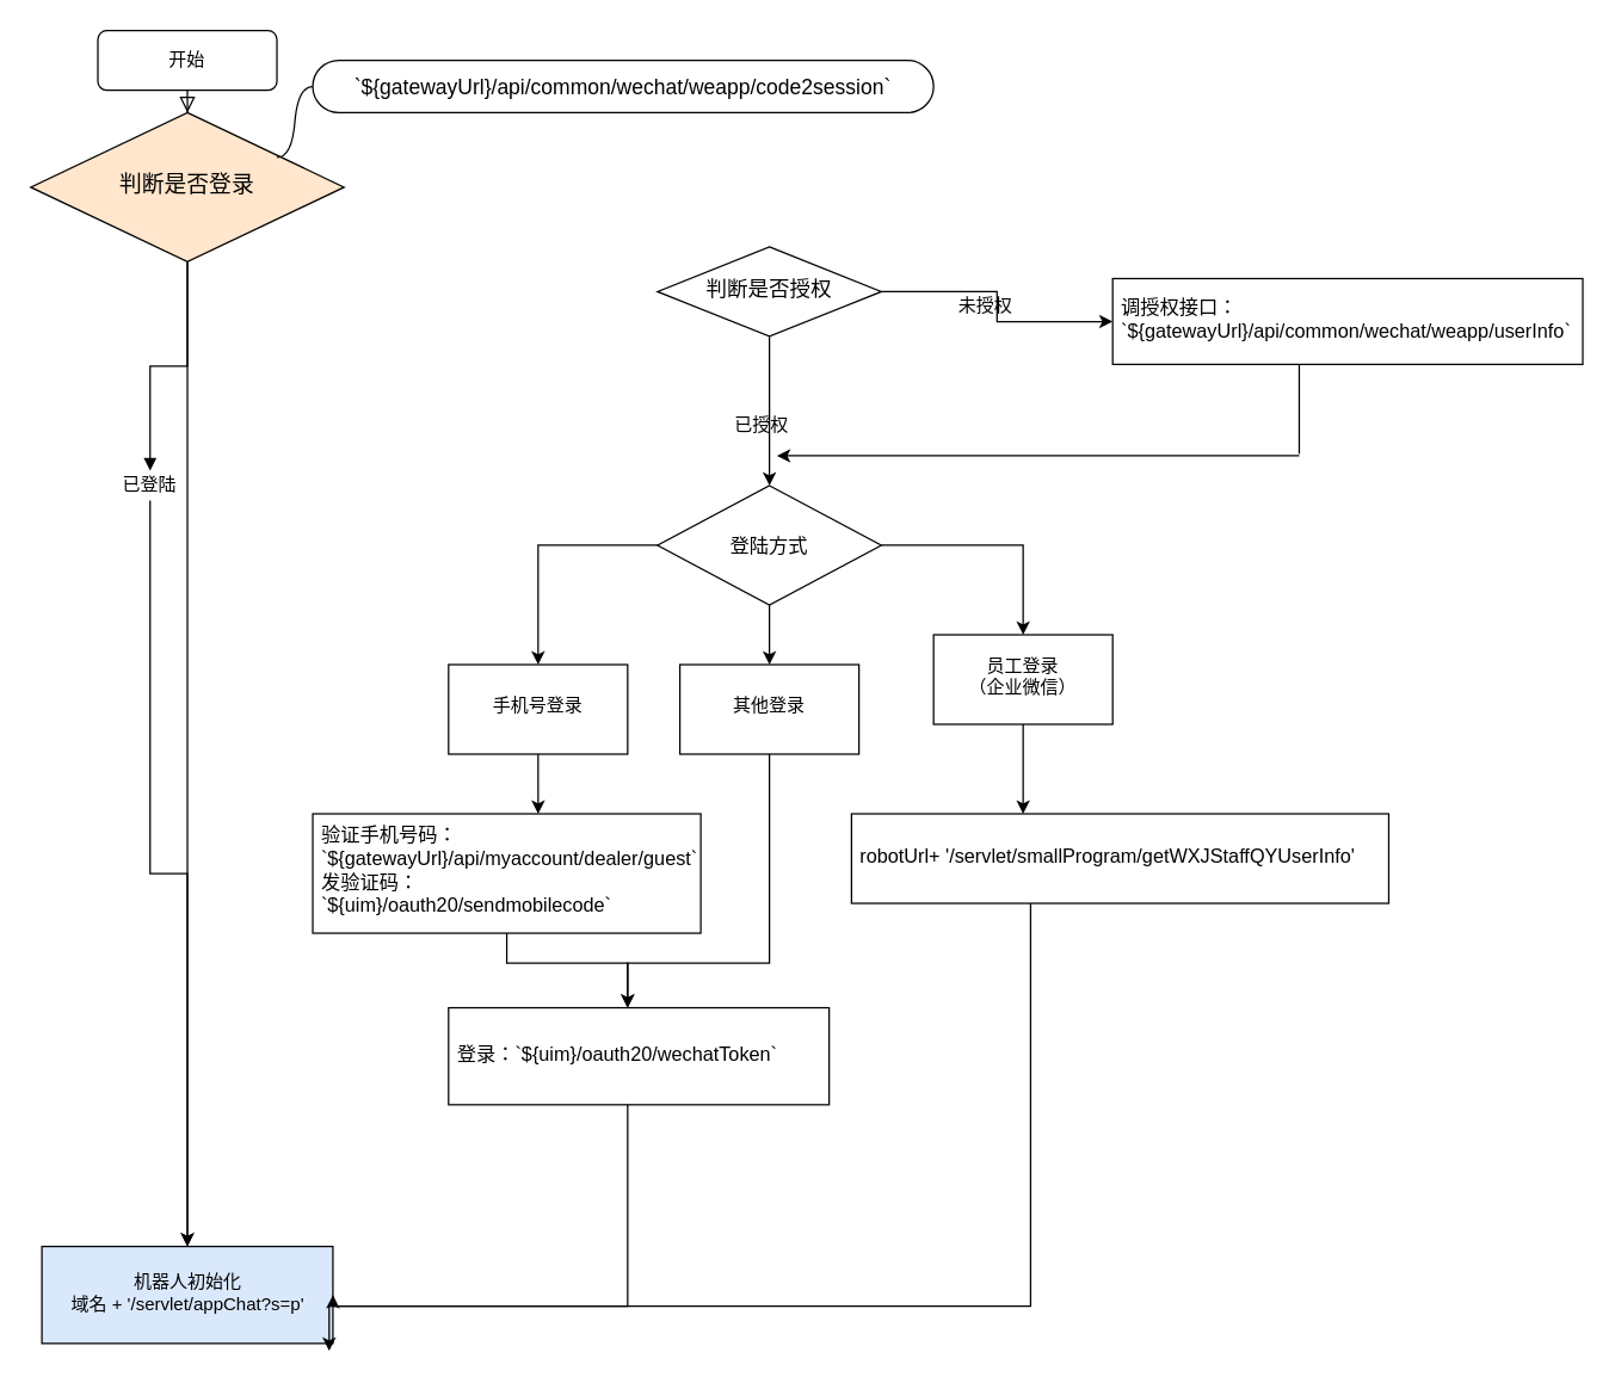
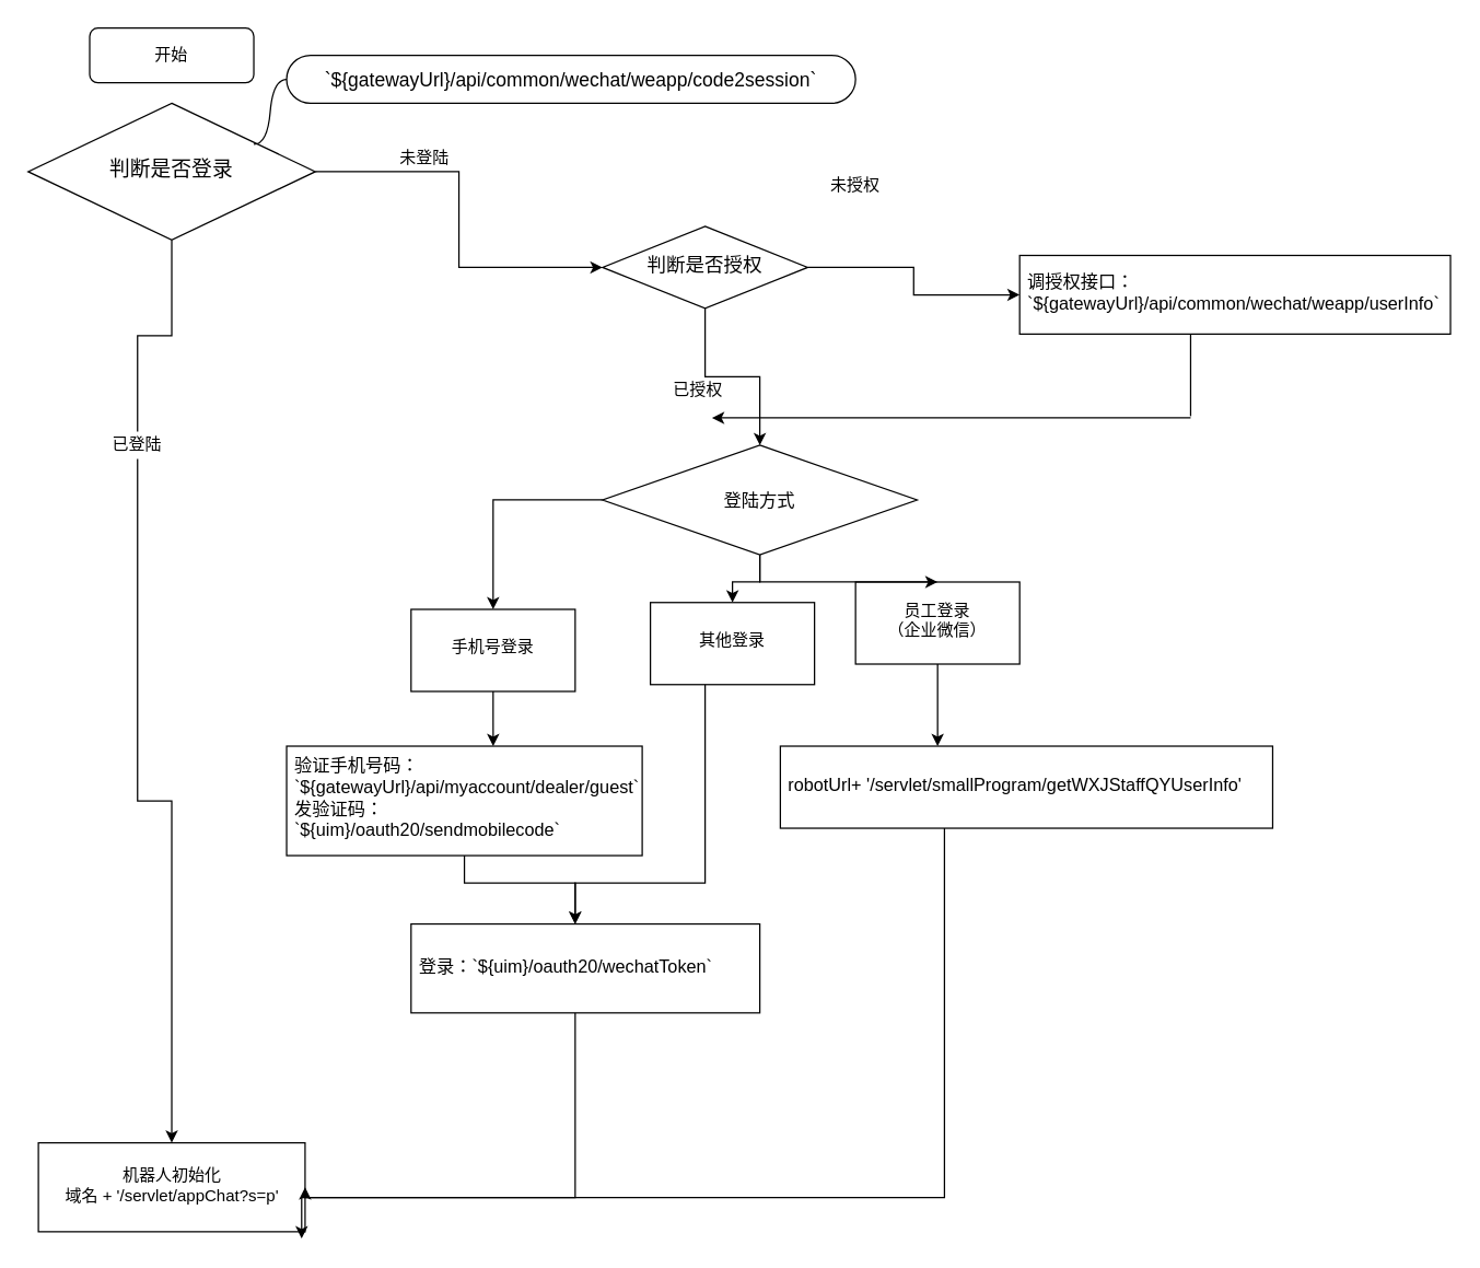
- <mxCell id="2" value="" style="rounded=0;html=1;jettySize=auto;orthogonalLoop=1;fontSize=11;endArrow=block;endFill=0;endSize=8;strokeWidth=1;shadow=0;labelBackgroundColor=none;edgeStyle=orthogonalEdgeStyle;" parent="1" source="3" target="6" edge="1"><mxGeometry relative="1" as="geometry" /></mxCell>
+ <mxCell id="15" value="未登陆" style="text;html=1;strokeColor=none;fillColor=none;align=center;verticalAlign=middle;whiteSpace=wrap;rounded=0;" vertex="1" parent="1"><mxGeometry x="290" y="105" width="40" height="20" as="geometry" /></mxCell>
- <mxCell id="6" value="&lt;font style=&quot;font-size: 15px&quot;&gt;判断是否登录&lt;br&gt;&lt;/font&gt;" style="rhombus;whiteSpace=wrap;html=1;shadow=0;fontFamily=Helvetica;fontSize=12;align=center;strokeWidth=1;spacing=6;spacingTop=-4;fillColor=#ffe6cc;" parent="1" vertex="1"><mxGeometry x="20" y="75" width="210" height="100" as="geometry" /></mxCell>
+ <mxCell id="6" value="&lt;font style=&quot;font-size: 15px&quot;&gt;判断是否登录&lt;br&gt;&lt;/font&gt;" style="rhombus;whiteSpace=wrap;html=1;shadow=0;fontFamily=Helvetica;fontSize=12;align=center;strokeWidth=1;spacing=6;spacingTop=-4;" parent="1" vertex="1"><mxGeometry x="20" y="75" width="210" height="100" as="geometry" /></mxCell>
- <mxCell id="17" value="未授权" style="text;html=1;strokeColor=none;fillColor=none;align=center;verticalAlign=middle;whiteSpace=wrap;rounded=0;" vertex="1" parent="1"><mxGeometry x="640" y="195" width="40" height="20" as="geometry" /></mxCell>
+ <mxCell id="17" value="未授权" style="text;html=1;strokeColor=none;fillColor=none;align=center;verticalAlign=middle;whiteSpace=wrap;rounded=0;" vertex="1" parent="1"><mxGeometry x="605" y="125" width="40" height="20" as="geometry" /></mxCell>
- <mxCell id="11" value="" style="edgeStyle=orthogonalEdgeStyle;rounded=0;orthogonalLoop=1;jettySize=auto;html=1;endArrow=block;" edge="1" parent="1" source="6" target="10"><mxGeometry relative="1" as="geometry"><mxPoint x="125" y="175" as="sourcePoint" /><mxPoint x="125" y="275" as="targetPoint" /></mxGeometry></mxCell>
+ <mxCell id="11" value="" style="edgeStyle=orthogonalEdgeStyle;rounded=0;orthogonalLoop=1;jettySize=auto;html=1;endArrow=none;" edge="1" parent="1" source="6" target="10"><mxGeometry relative="1" as="geometry"><mxPoint x="125" y="175" as="sourcePoint" /><mxPoint x="125" y="275" as="targetPoint" /></mxGeometry></mxCell>
- <mxCell id="34" value="登陆方式" style="rhombus;whiteSpace=wrap;html=1;fontSize=13;align=center;" vertex="1" parent="1"><mxGeometry x="440" y="325" width="150" height="80" as="geometry" /></mxCell>
+ <mxCell id="34" value="登陆方式" style="rhombus;whiteSpace=wrap;html=1;fontSize=13;align=center;" vertex="1" parent="1"><mxGeometry x="440" y="325" width="230" height="80" as="geometry" /></mxCell>
- <mxCell id="5" value="" style="edgeStyle=orthogonalEdgeStyle;rounded=0;orthogonalLoop=1;jettySize=auto;html=1;" edge="1" parent="1" source="6" target="9"><mxGeometry relative="1" as="geometry" /></mxCell>
+ <mxCell id="5" value="" style="edgeStyle=orthogonalEdgeStyle;rounded=0;orthogonalLoop=1;jettySize=auto;html=1;" edge="1" parent="1" source="6" target="14"><mxGeometry relative="1" as="geometry" /></mxCell>
- <mxCell id="36" value="其他登录" style="whiteSpace=wrap;html=1;shadow=0;strokeWidth=1;spacing=6;spacingTop=-4;" vertex="1" parent="1"><mxGeometry x="455" y="445" width="120" height="60" as="geometry" /></mxCell>
+ <mxCell id="36" value="其他登录" style="whiteSpace=wrap;html=1;shadow=0;strokeWidth=1;spacing=6;spacingTop=-4;" vertex="1" parent="1"><mxGeometry x="475" y="440" width="120" height="60" as="geometry" /></mxCell>
- <mxCell id="9" value="机器人初始化&lt;br&gt;域名 + '/servlet/appChat?s=p'" style="whiteSpace=wrap;html=1;shadow=0;strokeWidth=1;spacing=6;spacingTop=-4;fillColor=#dae8fc;" vertex="1" parent="1"><mxGeometry x="27.5" y="835" width="195" height="65" as="geometry" /></mxCell>
+ <mxCell id="9" value="机器人初始化&lt;br&gt;域名 + '/servlet/appChat?s=p'" style="whiteSpace=wrap;html=1;shadow=0;strokeWidth=1;spacing=6;spacingTop=-4;" vertex="1" parent="1"><mxGeometry x="27.5" y="835" width="195" height="65" as="geometry" /></mxCell>
